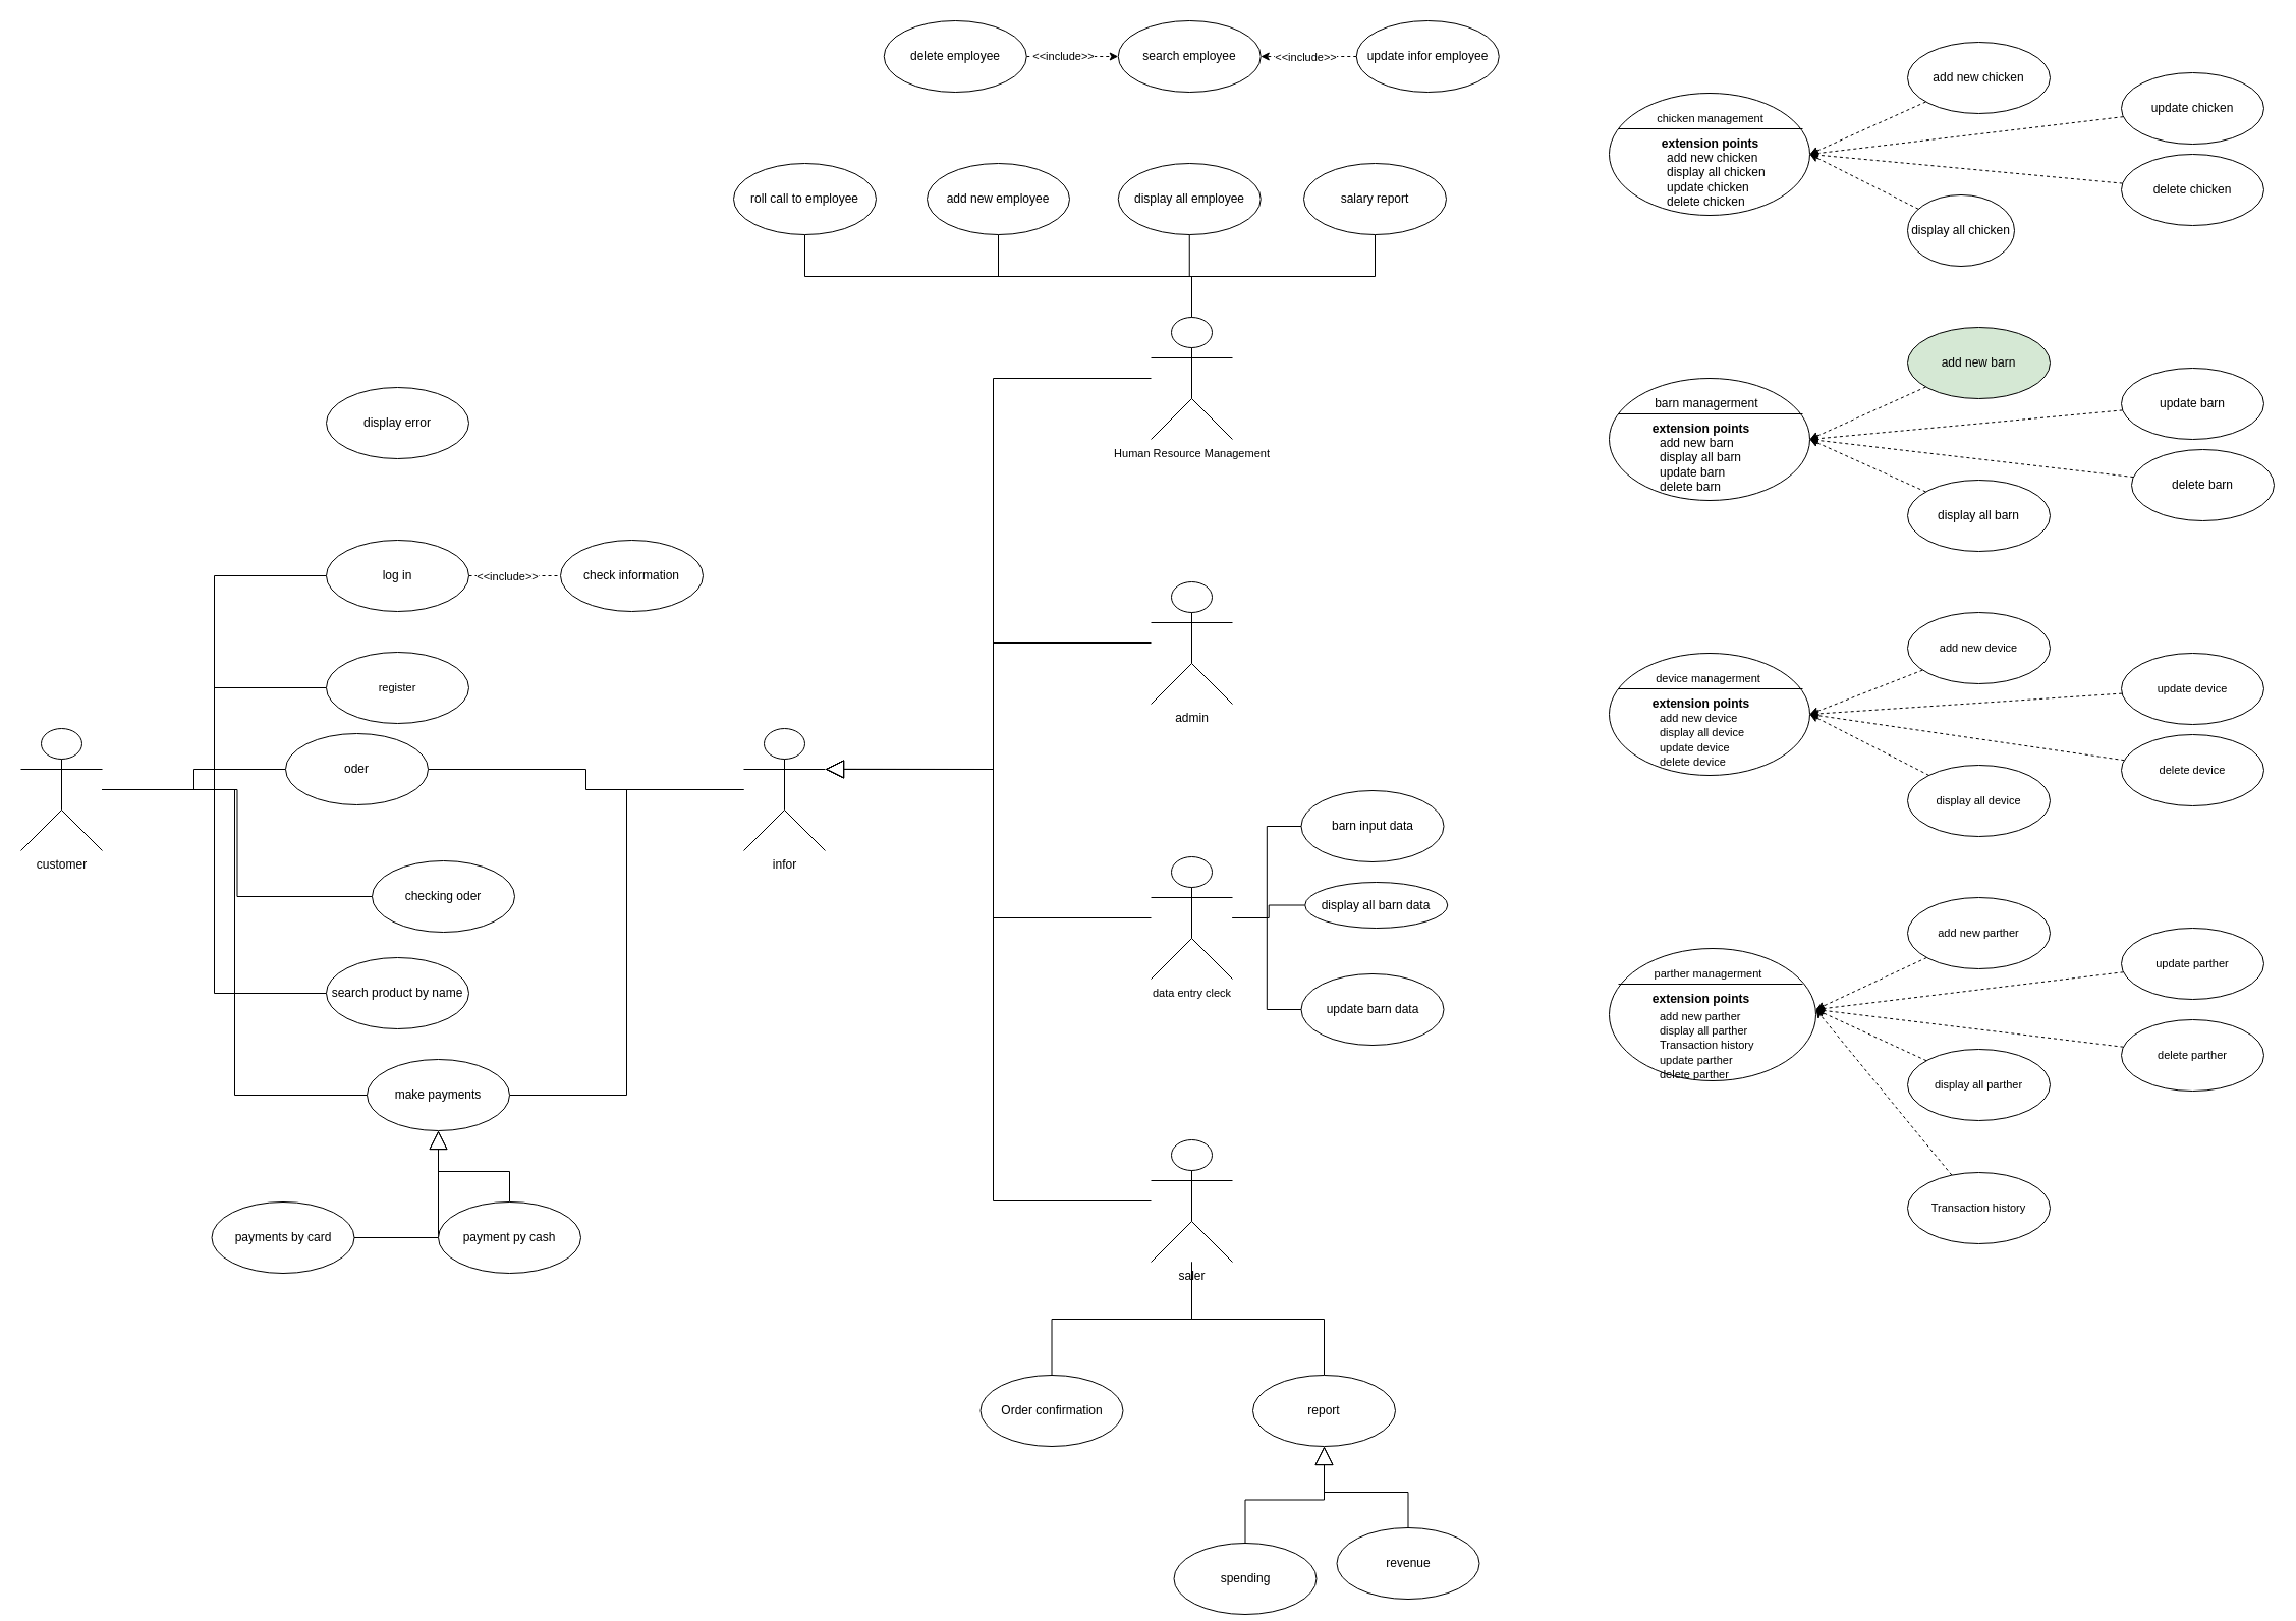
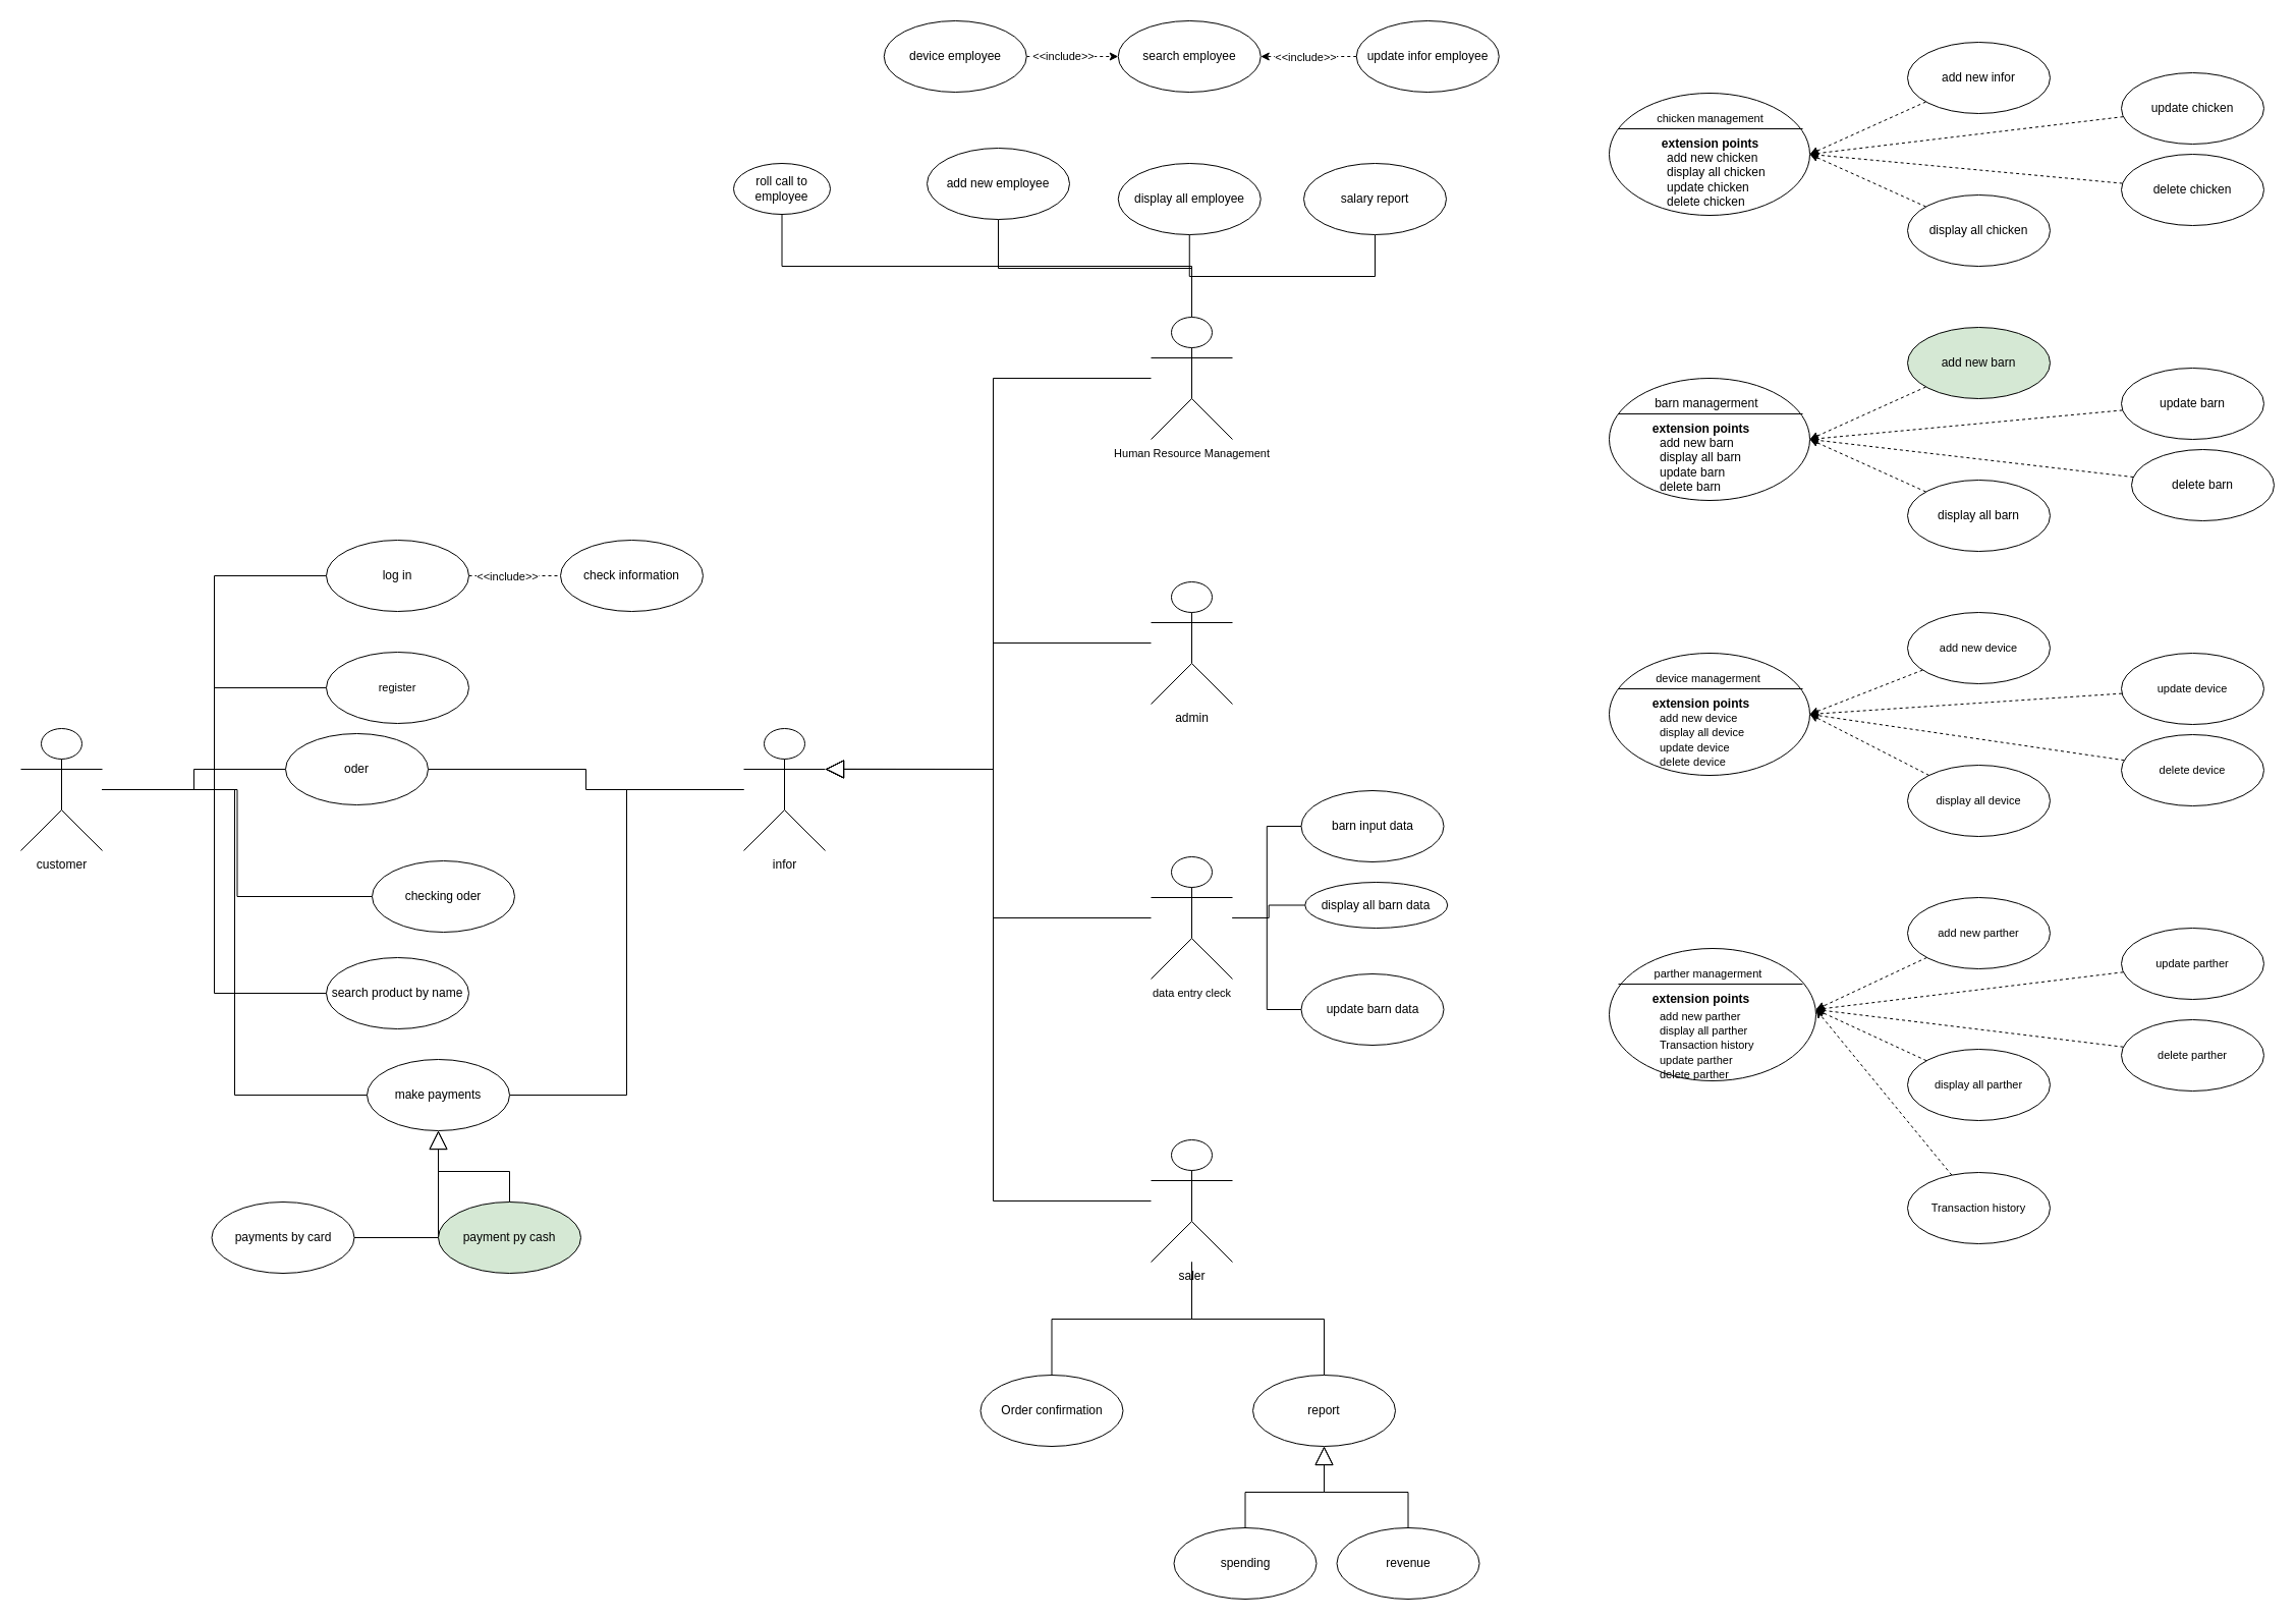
- <mxCell id="62" value="delete employee" style="ellipse;whiteSpace=wrap;html=1;" parent="1" vertex="1"><mxGeometry x="867.75" y="20" width="140" height="70" as="geometry" /></mxCell>
+ <mxCell id="62" value="device employee" style="ellipse;whiteSpace=wrap;html=1;" parent="1" vertex="1"><mxGeometry x="867.75" y="20" width="140" height="70" as="geometry" /></mxCell>
- <mxCell id="64" value="add new chicken" style="ellipse;whiteSpace=wrap;html=1;" vertex="1" parent="1"><mxGeometry x="1873" y="41" width="140" height="70" as="geometry" /></mxCell>
+ <mxCell id="64" value="add new infor" style="ellipse;whiteSpace=wrap;html=1;" vertex="1" parent="1"><mxGeometry x="1873" y="41" width="140" height="70" as="geometry" /></mxCell>
- <mxCell id="52" value="roll call to employee" style="ellipse;whiteSpace=wrap;html=1;" parent="1" vertex="1"><mxGeometry x="720" y="160" width="140" height="70" as="geometry" /></mxCell>
+ <mxCell id="52" value="roll call to employee" style="ellipse;whiteSpace=wrap;html=1;" parent="1" vertex="1"><mxGeometry x="720" y="160" width="95" height="50" as="geometry" /></mxCell>
- <mxCell id="53" value="add new employee" style="ellipse;whiteSpace=wrap;html=1;" parent="1" vertex="1"><mxGeometry x="910" y="160" width="140" height="70" as="geometry" /></mxCell>
+ <mxCell id="53" value="add new employee" style="ellipse;whiteSpace=wrap;html=1;" parent="1" vertex="1"><mxGeometry x="910" y="145" width="140" height="70" as="geometry" /></mxCell>
- <mxCell id="66" value="display all chicken" style="ellipse;whiteSpace=wrap;html=1;" vertex="1" parent="1"><mxGeometry x="1873" y="191" width="105" height="70" as="geometry" /></mxCell>
+ <mxCell id="66" value="display all chicken" style="ellipse;whiteSpace=wrap;html=1;" vertex="1" parent="1"><mxGeometry x="1873" y="191" width="140" height="70" as="geometry" /></mxCell>
- <mxCell id="16" value="display error" style="ellipse;whiteSpace=wrap;html=1;" parent="1" vertex="1"><mxGeometry x="320" y="380" width="140" height="70" as="geometry" /></mxCell>
- <mxCell id="24" value="payment py cash" style="ellipse;whiteSpace=wrap;html=1;" parent="1" vertex="1"><mxGeometry x="430" y="1180" width="140" height="70" as="geometry" /></mxCell>
+ <mxCell id="24" value="payment py cash" style="ellipse;whiteSpace=wrap;html=1;fillColor=#d5e8d4;" parent="1" vertex="1"><mxGeometry x="430" y="1180" width="140" height="70" as="geometry" /></mxCell>
- <mxCell id="48" value="spending" style="ellipse;whiteSpace=wrap;html=1;" parent="1" vertex="1"><mxGeometry x="1152.5" y="1515" width="140" height="70" as="geometry" /></mxCell>
+ <mxCell id="48" value="spending" style="ellipse;whiteSpace=wrap;html=1;" parent="1" vertex="1"><mxGeometry x="1152.5" y="1500" width="140" height="70" as="geometry" /></mxCell>
